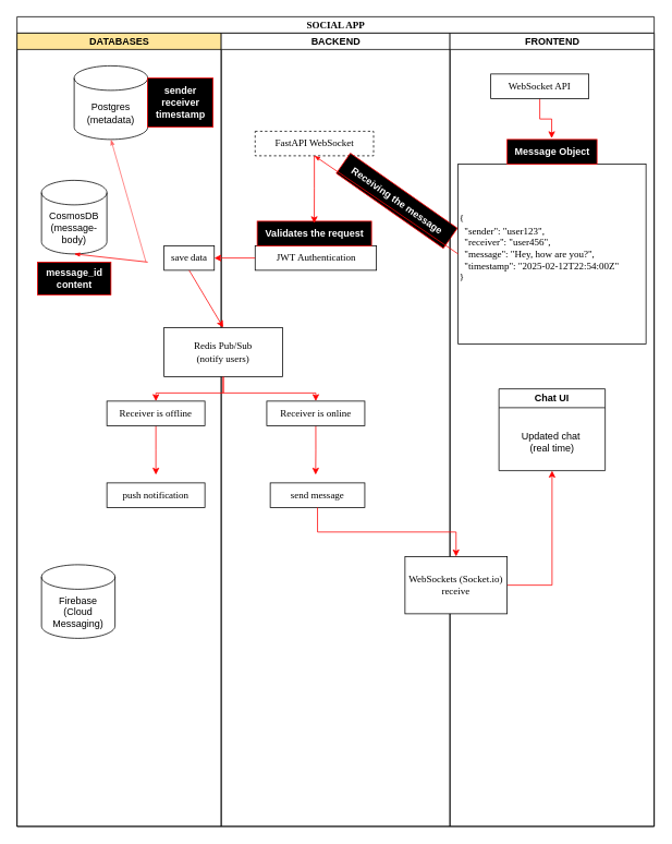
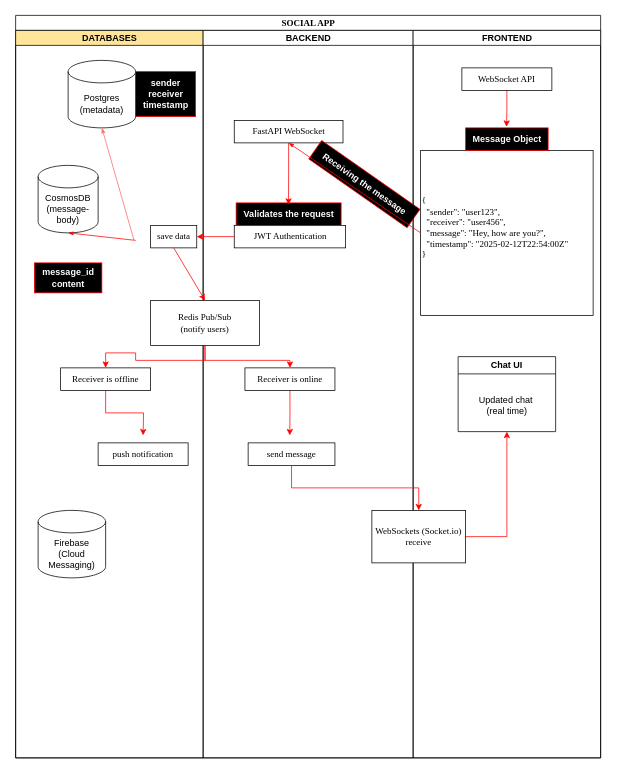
- <mxCell id="27" value="WebSocket API" style="rounded=0;whiteSpace=wrap;html=1;shadow=0;comic=0;labelBackgroundColor=none;strokeWidth=1;fontFamily=Verdana;fontSize=12;align=center;arcSize=50;" vertex="1" parent="25"><mxGeometry x="50" y="50" width="120" height="30" as="geometry" /></mxCell>
+ <mxCell id="27" value="WebSocket API" style="rounded=0;whiteSpace=wrap;html=1;shadow=0;comic=0;labelBackgroundColor=none;strokeWidth=1;fontFamily=Verdana;fontSize=12;align=center;arcSize=50;" vertex="1" parent="25"><mxGeometry x="65" y="50" width="120" height="30" as="geometry" /></mxCell>
- <mxCell id="15" value="FastAPI WebSocket" style="rounded=0;whiteSpace=wrap;html=1;shadow=0;comic=0;labelBackgroundColor=none;strokeWidth=1;fontFamily=Verdana;fontSize=12;align=center;arcSize=50;dashed=1;" vertex="1" parent="14"><mxGeometry x="41.5" y="120" width="145" height="30" as="geometry" /></mxCell>
+ <mxCell id="15" value="FastAPI WebSocket" style="rounded=0;whiteSpace=wrap;html=1;shadow=0;comic=0;labelBackgroundColor=none;strokeWidth=1;fontFamily=Verdana;fontSize=12;align=center;arcSize=50;" vertex="1" parent="14"><mxGeometry x="41.5" y="120" width="145" height="30" as="geometry" /></mxCell>
- <mxCell id="12" value="&lt;b&gt;&lt;font style=&quot;color: rgb(255, 255, 255);&quot;&gt;message_id&lt;/font&gt;&lt;/b&gt;&lt;div&gt;&lt;b&gt;&lt;font style=&quot;color: rgb(255, 255, 255);&quot;&gt;content&lt;/font&gt;&lt;/b&gt;&lt;/div&gt;" style="text;html=1;align=center;verticalAlign=middle;resizable=0;points=[];autosize=1;strokeColor=#FF0000;fillColor=#000000;" vertex="1" parent="3"><mxGeometry x="25" y="280" width="90" height="40" as="geometry" /></mxCell>
+ <mxCell id="12" value="&lt;b&gt;&lt;font style=&quot;color: rgb(255, 255, 255);&quot;&gt;message_id&lt;/font&gt;&lt;/b&gt;&lt;div&gt;&lt;b&gt;&lt;font style=&quot;color: rgb(255, 255, 255);&quot;&gt;content&lt;/font&gt;&lt;/b&gt;&lt;/div&gt;" style="text;html=1;align=center;verticalAlign=middle;resizable=0;points=[];autosize=1;strokeColor=#FF0000;fillColor=#000000;" vertex="1" parent="3"><mxGeometry x="25" y="310" width="90" height="40" as="geometry" /></mxCell>
- <mxCell id="10" value="&lt;div&gt;Receiver is offline&lt;/div&gt;" style="rounded=0;whiteSpace=wrap;html=1;shadow=0;comic=0;labelBackgroundColor=none;strokeWidth=1;fontFamily=Verdana;fontSize=12;align=center;arcSize=50;" vertex="1" parent="3"><mxGeometry x="110" y="450" width="120" height="30" as="geometry" /></mxCell>
+ <mxCell id="10" value="&lt;div&gt;Receiver is offline&lt;/div&gt;" style="rounded=0;whiteSpace=wrap;html=1;shadow=0;comic=0;labelBackgroundColor=none;strokeWidth=1;fontFamily=Verdana;fontSize=12;align=center;arcSize=50;" vertex="1" parent="3"><mxGeometry x="60" y="450" width="120" height="30" as="geometry" /></mxCell>
- <mxCell id="8" value="Firebase&lt;div&gt;(Cloud Messaging)&lt;/div&gt;" style="shape=cylinder3;whiteSpace=wrap;html=1;boundedLbl=1;backgroundOutline=1;size=15;" vertex="1" parent="3"><mxGeometry x="30" y="650" width="90" height="90" as="geometry" /></mxCell>
+ <mxCell id="8" value="Firebase&lt;div&gt;(Cloud Messaging)&lt;/div&gt;" style="shape=cylinder3;whiteSpace=wrap;html=1;boundedLbl=1;backgroundOutline=1;size=15;" vertex="1" parent="3"><mxGeometry x="30" y="640" width="90" height="90" as="geometry" /></mxCell>
